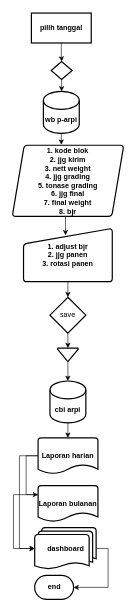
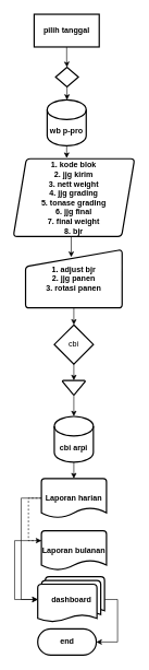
- <mxCell id="6" value="wb p-arpi" style="shape=cylinder3;whiteSpace=wrap;html=1;boundedLbl=1;backgroundOutline=1;size=15;strokeWidth=2;rounded=1;arcSize=12;fontStyle=1;" parent="1" vertex="1"><mxGeometry x="72" y="151" width="60" height="70" as="geometry" /></mxCell>
+ <mxCell id="6" value="wb p-pro" style="shape=cylinder3;whiteSpace=wrap;html=1;boundedLbl=1;backgroundOutline=1;size=15;strokeWidth=2;rounded=1;arcSize=12;fontStyle=1;" parent="1" vertex="1"><mxGeometry x="72" y="151" width="60" height="70" as="geometry" /></mxCell>
- <mxCell id="11" value="save" style="strokeWidth=2;html=1;shape=mxgraph.flowchart.decision;whiteSpace=wrap;" parent="1" vertex="1"><mxGeometry x="83" y="495" width="60" height="60" as="geometry" /></mxCell>
+ <mxCell id="11" value="cbi" style="strokeWidth=2;html=1;shape=mxgraph.flowchart.decision;whiteSpace=wrap;" parent="1" vertex="1"><mxGeometry x="83" y="495" width="60" height="60" as="geometry" /></mxCell>
- <mxCell id="18" style="edgeStyle=orthogonalEdgeStyle;rounded=0;orthogonalLoop=1;jettySize=auto;html=1;exitX=0;exitY=0.5;exitDx=0;exitDy=0;exitPerimeter=0;entryX=0;entryY=0.25;entryDx=0;entryDy=0;entryPerimeter=0;" edge="1" parent="1" source="20" target="22"><mxGeometry relative="1" as="geometry" /></mxCell>
+ <mxCell id="18" style="edgeStyle=orthogonalEdgeStyle;rounded=0;orthogonalLoop=1;jettySize=auto;html=1;exitX=0;exitY=0.5;exitDx=0;exitDy=0;exitPerimeter=0;entryX=0;entryY=0.25;entryDx=0;entryDy=0;entryPerimeter=0;dashed=1;" edge="1" parent="1" source="20" target="22"><mxGeometry relative="1" as="geometry" /></mxCell>
- <mxCell id="23" value="end" style="rounded=1;whiteSpace=wrap;html=1;arcSize=50;strokeWidth=2;fontStyle=1;" vertex="1" parent="1"><mxGeometry x="57.5" y="960" width="65" height="40" as="geometry" /></mxCell>
+ <mxCell id="23" value="end" style="rounded=1;whiteSpace=wrap;html=1;arcSize=50;strokeWidth=2;fontStyle=1;" vertex="1" parent="1"><mxGeometry x="57.5" y="960" width="90" height="40" as="geometry" /></mxCell>
